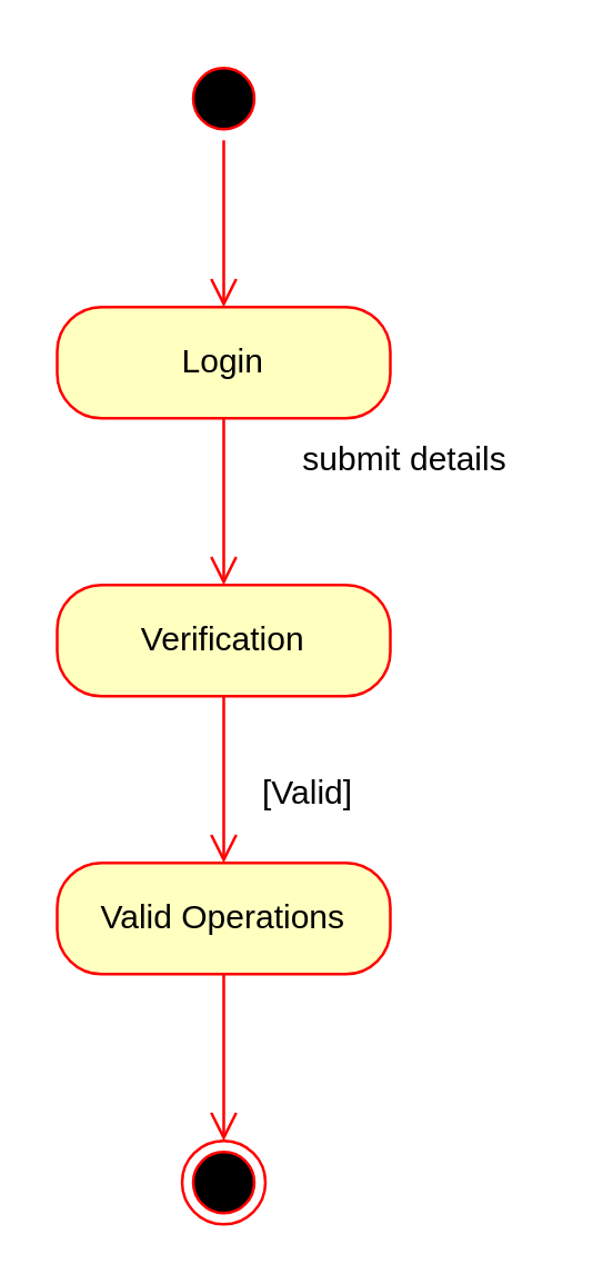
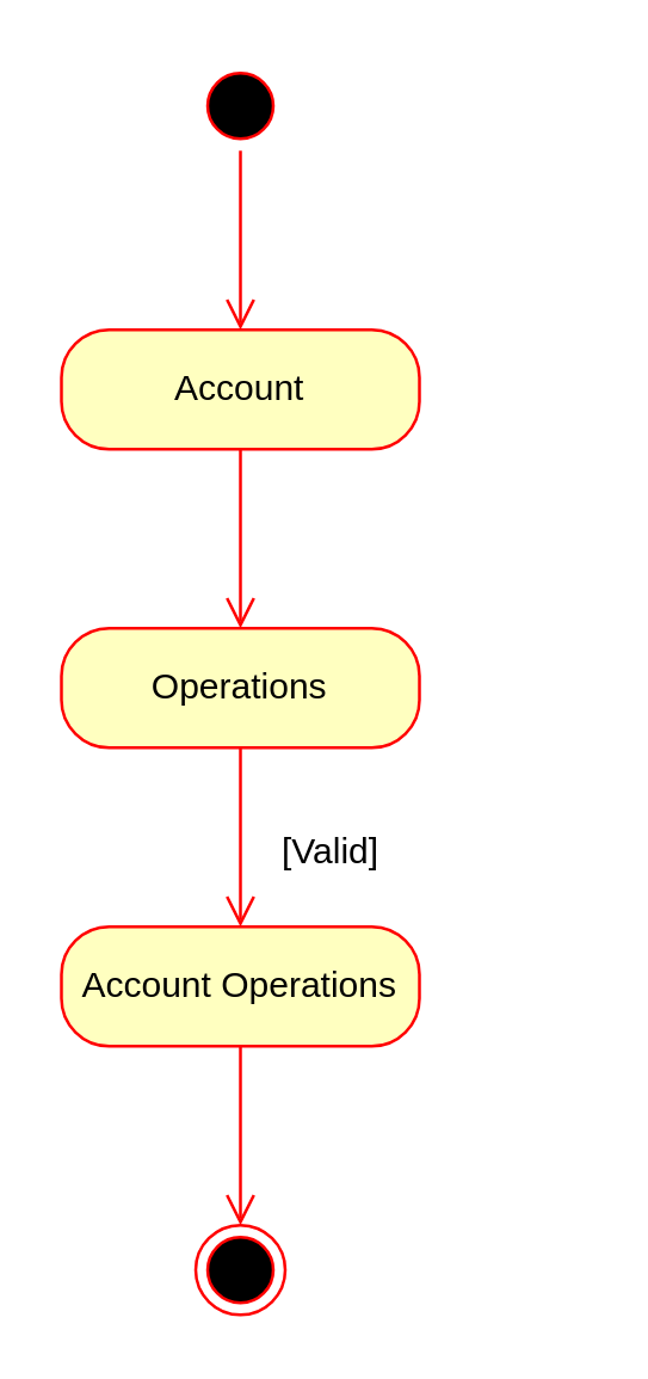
- <mxCell id="4" value="Login" style="rounded=1;whiteSpace=wrap;html=1;arcSize=40;fontColor=#000000;fillColor=#ffffc0;strokeColor=#ff0000;" vertex="1" parent="1"><mxGeometry x="20" y="110" width="120" height="40" as="geometry" /></mxCell>
+ <mxCell id="4" value="Account" style="rounded=1;whiteSpace=wrap;html=1;arcSize=40;fontColor=#000000;fillColor=#ffffc0;strokeColor=#ff0000;" vertex="1" parent="1"><mxGeometry x="20" y="110" width="120" height="40" as="geometry" /></mxCell>
- <mxCell id="10" value="submit details" style="text;html=1;align=center;verticalAlign=middle;resizable=0;points=[];autosize=1;strokeColor=none;fillColor=none;" vertex="1" parent="1"><mxGeometry x="95" y="150" width="100" height="30" as="geometry" /></mxCell>
- <mxCell id="6" value="Verification" style="rounded=1;whiteSpace=wrap;html=1;arcSize=40;fontColor=#000000;fillColor=#ffffc0;strokeColor=#ff0000;" vertex="1" parent="1"><mxGeometry x="20" y="210" width="120" height="40" as="geometry" /></mxCell>
+ <mxCell id="6" value="Operations" style="rounded=1;whiteSpace=wrap;html=1;arcSize=40;fontColor=#000000;fillColor=#ffffc0;strokeColor=#ff0000;" vertex="1" parent="1"><mxGeometry x="20" y="210" width="120" height="40" as="geometry" /></mxCell>
- <mxCell id="8" value="Valid Operations" style="rounded=1;whiteSpace=wrap;html=1;arcSize=40;fontColor=#000000;fillColor=#ffffc0;strokeColor=#ff0000;" vertex="1" parent="1"><mxGeometry x="20" y="310" width="120" height="40" as="geometry" /></mxCell>
+ <mxCell id="8" value="Account Operations" style="rounded=1;whiteSpace=wrap;html=1;arcSize=40;fontColor=#000000;fillColor=#ffffc0;strokeColor=#ff0000;" vertex="1" parent="1"><mxGeometry x="20" y="310" width="120" height="40" as="geometry" /></mxCell>
